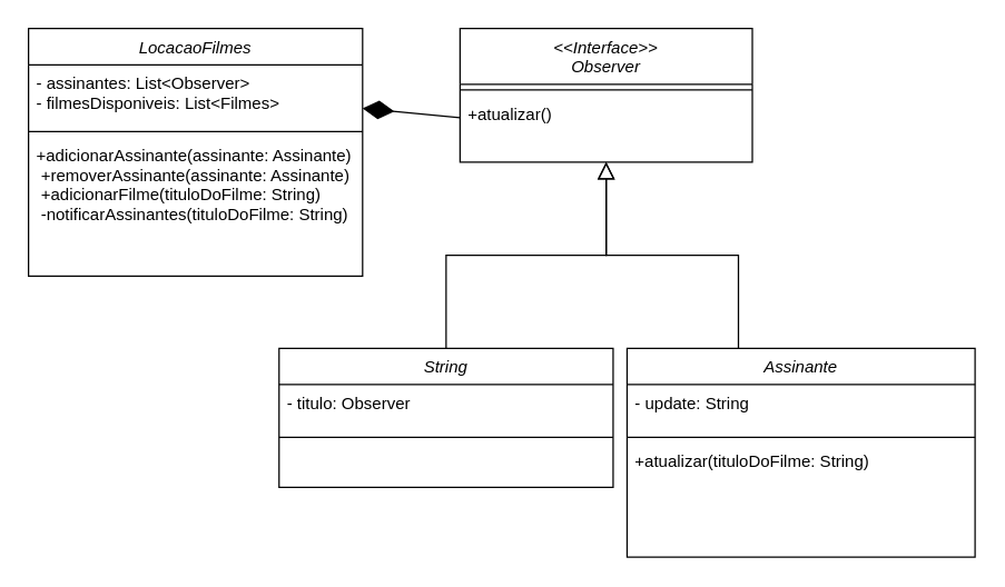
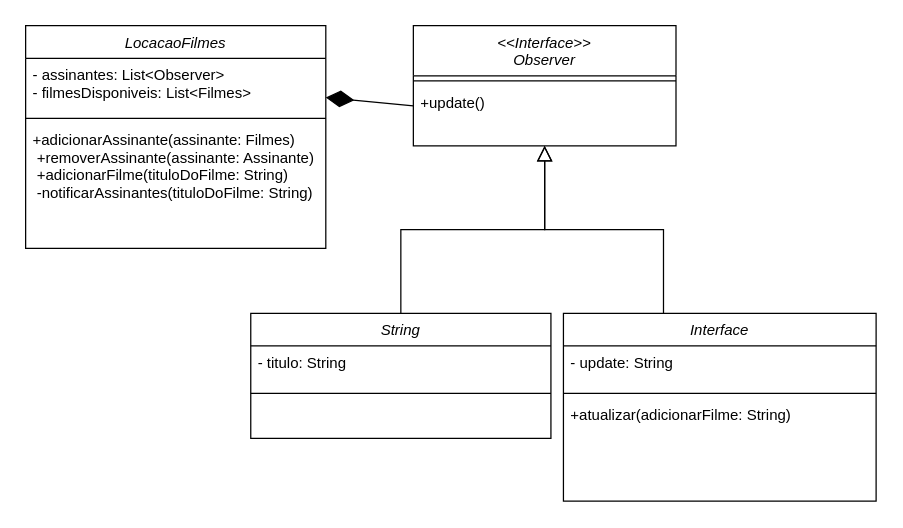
- <mxCell id="4" value="+atualizar()" style="text;align=left;verticalAlign=top;spacingLeft=4;spacingRight=4;overflow=hidden;rotatable=0;points=[[0,0.5],[1,0.5]];portConstraint=eastwest;" parent="2" vertex="1"><mxGeometry y="48" width="210" height="32" as="geometry" /></mxCell>
+ <mxCell id="4" value="+update()" style="text;align=left;verticalAlign=top;spacingLeft=4;spacingRight=4;overflow=hidden;rotatable=0;points=[[0,0.5],[1,0.5]];portConstraint=eastwest;" parent="2" vertex="1"><mxGeometry y="48" width="210" height="32" as="geometry" /></mxCell>
- <mxCell id="10" value="+adicionarAssinante(assinante: Assinante)&#10; +removerAssinante(assinante: Assinante)&#10; +adicionarFilme(tituloDoFilme: String)&#10; -notificarAssinantes(tituloDoFilme: String)" style="text;align=left;verticalAlign=top;spacingLeft=4;spacingRight=4;overflow=hidden;rotatable=0;points=[[0,0.5],[1,0.5]];portConstraint=eastwest;" parent="7" vertex="1"><mxGeometry y="78" width="240" height="100" as="geometry" /></mxCell>
+ <mxCell id="10" value="+adicionarAssinante(assinante: Filmes)&#10; +removerAssinante(assinante: Assinante)&#10; +adicionarFilme(tituloDoFilme: String)&#10; -notificarAssinantes(tituloDoFilme: String)" style="text;align=left;verticalAlign=top;spacingLeft=4;spacingRight=4;overflow=hidden;rotatable=0;points=[[0,0.5],[1,0.5]];portConstraint=eastwest;" parent="7" vertex="1"><mxGeometry y="78" width="240" height="100" as="geometry" /></mxCell>
- <mxCell id="15" value="Assinante&#10;" style="swimlane;fontStyle=2;align=center;verticalAlign=top;childLayout=stackLayout;horizontal=1;startSize=26;horizontalStack=0;resizeParent=1;resizeLast=0;collapsible=1;marginBottom=0;rounded=0;shadow=0;strokeWidth=1;" vertex="1" parent="1"><mxGeometry x="450" y="250" width="250" height="150" as="geometry"><mxRectangle x="230" y="140" width="160" height="26" as="alternateBounds" /></mxGeometry></mxCell>
+ <mxCell id="15" value="Interface&#10;" style="swimlane;fontStyle=2;align=center;verticalAlign=top;childLayout=stackLayout;horizontal=1;startSize=26;horizontalStack=0;resizeParent=1;resizeLast=0;collapsible=1;marginBottom=0;rounded=0;shadow=0;strokeWidth=1;" vertex="1" parent="1"><mxGeometry x="450" y="250" width="250" height="150" as="geometry"><mxRectangle x="230" y="140" width="160" height="26" as="alternateBounds" /></mxGeometry></mxCell>
- <mxCell id="13" value="- titulo: Observer" style="text;align=left;verticalAlign=top;spacingLeft=4;spacingRight=4;overflow=hidden;rotatable=0;points=[[0,0.5],[1,0.5]];portConstraint=eastwest;rounded=0;shadow=0;html=0;" vertex="1" parent="12"><mxGeometry y="26" width="240" height="34" as="geometry" /></mxCell>
+ <mxCell id="13" value="- titulo: String" style="text;align=left;verticalAlign=top;spacingLeft=4;spacingRight=4;overflow=hidden;rotatable=0;points=[[0,0.5],[1,0.5]];portConstraint=eastwest;rounded=0;shadow=0;html=0;" vertex="1" parent="12"><mxGeometry y="26" width="240" height="34" as="geometry" /></mxCell>
- <mxCell id="18" value="+atualizar(tituloDoFilme: String)" style="text;align=left;verticalAlign=top;spacingLeft=4;spacingRight=4;overflow=hidden;rotatable=0;points=[[0,0.5],[1,0.5]];portConstraint=eastwest;" vertex="1" parent="15"><mxGeometry y="68" width="250" height="82" as="geometry" /></mxCell>
+ <mxCell id="18" value="+atualizar(adicionarFilme: String)" style="text;align=left;verticalAlign=top;spacingLeft=4;spacingRight=4;overflow=hidden;rotatable=0;points=[[0,0.5],[1,0.5]];portConstraint=eastwest;" vertex="1" parent="15"><mxGeometry y="68" width="250" height="82" as="geometry" /></mxCell>
